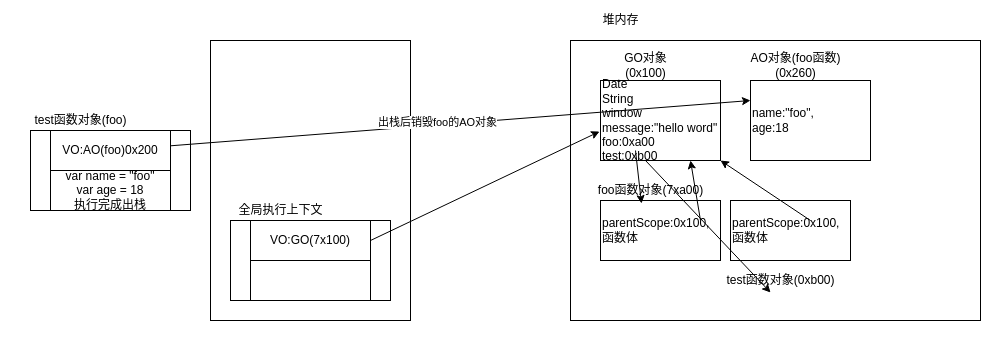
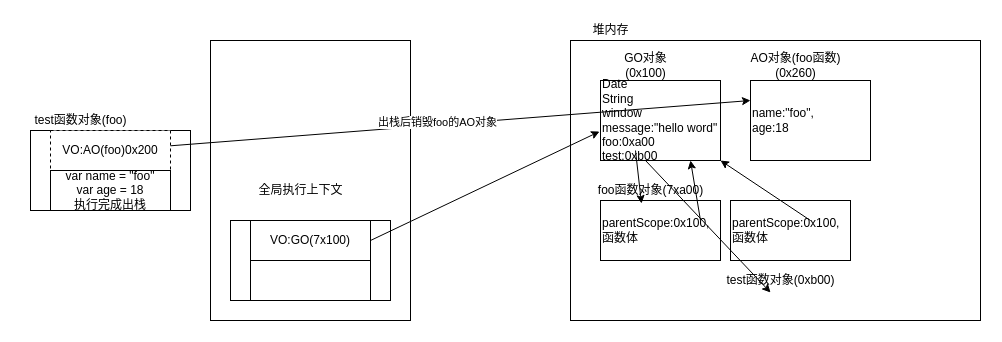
- <mxCell id="3" value="堆内存" style="text;html=1;align=center;verticalAlign=middle;resizable=0;points=[];autosize=1;strokeColor=none;" vertex="1" parent="1"><mxGeometry x="595" y="10" width="50" height="20" as="geometry" /></mxCell>
+ <mxCell id="3" value="堆内存" style="text;html=1;align=center;verticalAlign=middle;resizable=0;points=[];autosize=1;strokeColor=none;" vertex="1" parent="1"><mxGeometry x="585" y="20" width="50" height="20" as="geometry" /></mxCell>
- <mxCell id="21" value="VO:AO(foo)0x200" style="rounded=0;whiteSpace=wrap;html=1;" vertex="1" parent="1"><mxGeometry x="50" y="130" width="120" height="40" as="geometry" /></mxCell>
+ <mxCell id="21" value="VO:AO(foo)0x200" style="rounded=0;whiteSpace=wrap;html=1;dashed=1;" vertex="1" parent="1"><mxGeometry x="50" y="130" width="120" height="40" as="geometry" /></mxCell>
- <mxCell id="8" value="全局执行上下文" style="text;html=1;align=center;verticalAlign=middle;resizable=0;points=[];autosize=1;strokeColor=none;" vertex="1" parent="1"><mxGeometry x="230" y="200" width="100" height="20" as="geometry" /></mxCell>
+ <mxCell id="8" value="全局执行上下文" style="text;html=1;align=center;verticalAlign=middle;resizable=0;points=[];autosize=1;strokeColor=none;" vertex="1" parent="1"><mxGeometry x="250" y="180" width="100" height="20" as="geometry" /></mxCell>
